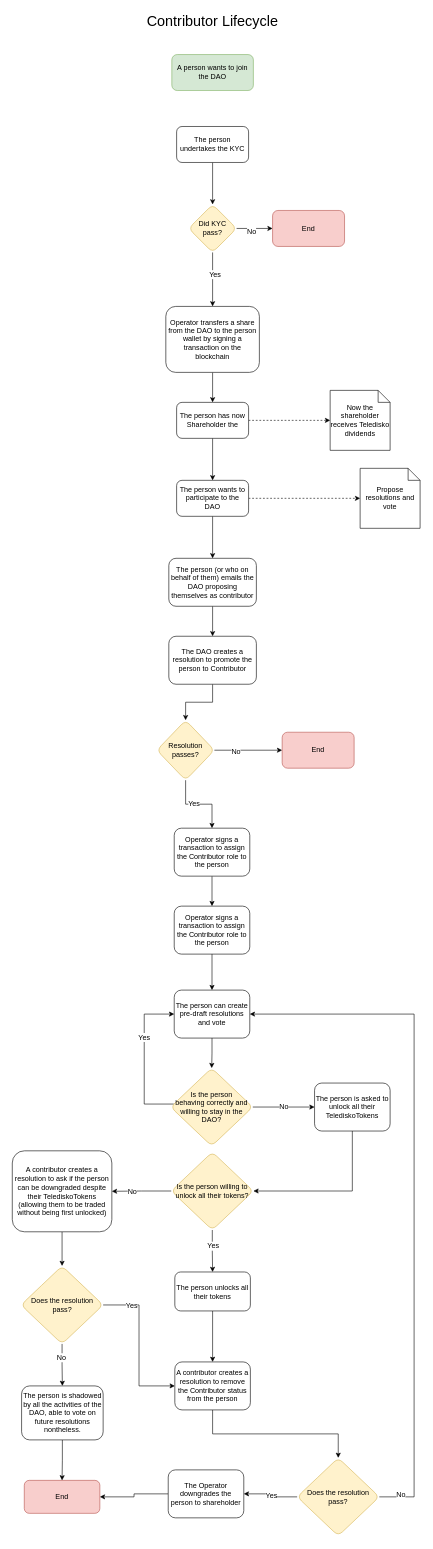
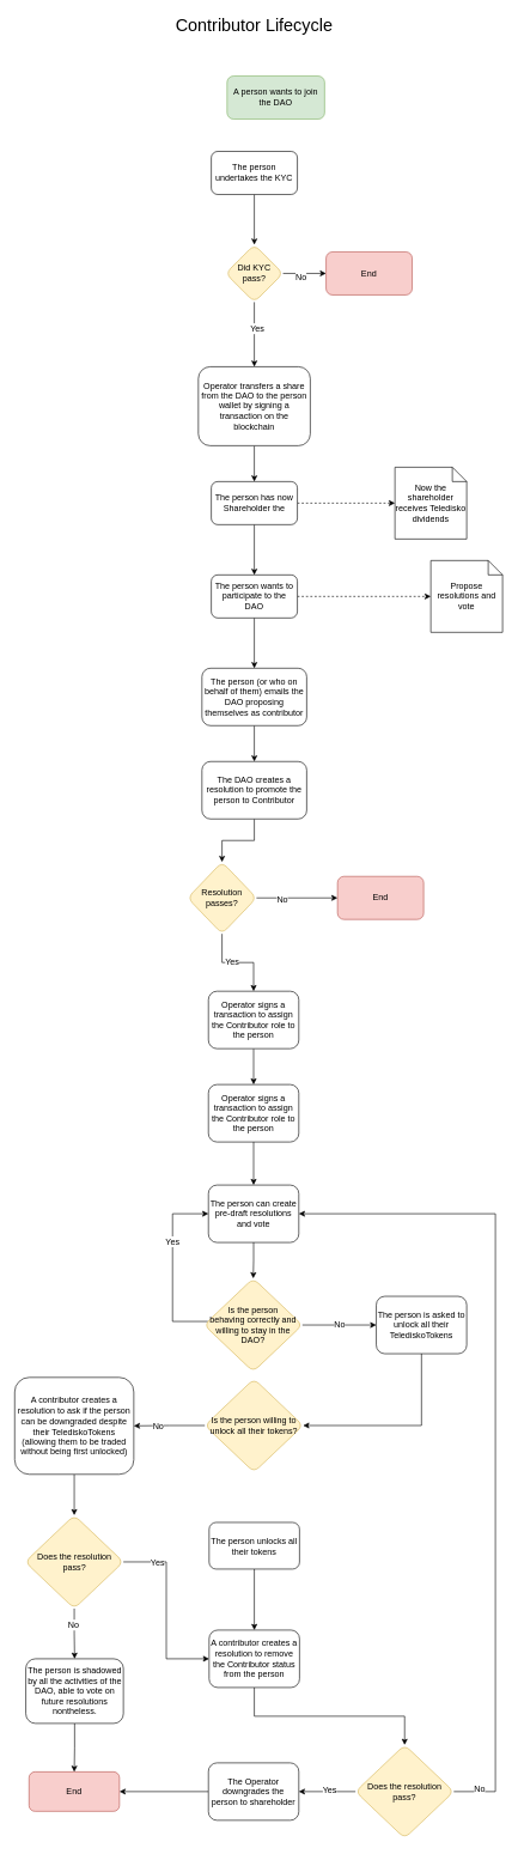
- <mxCell id="2" value="A person wants to join the DAO" style="rounded=1;whiteSpace=wrap;html=1;fontSize=12;glass=0;strokeWidth=1;shadow=0;fillColor=#d5e8d4;strokeColor=#82b366;" parent="1" vertex="1"><mxGeometry x="286" y="90" width="136" height="60" as="geometry" /></mxCell>
+ <mxCell id="2" value="A person wants to join the DAO" style="rounded=1;whiteSpace=wrap;html=1;fontSize=12;glass=0;strokeWidth=1;shadow=0;fillColor=#d5e8d4;strokeColor=#82b366;" parent="1" vertex="1"><mxGeometry x="316" y="105" width="136" height="60" as="geometry" /></mxCell>
- <mxCell id="54" style="edgeStyle=orthogonalEdgeStyle;rounded=0;orthogonalLoop=1;jettySize=auto;html=1;fontSize=12;entryX=0.5;entryY=0;entryDx=0;entryDy=0;" edge="1" parent="1" source="58" target="60"><mxGeometry relative="1" as="geometry"><mxPoint x="353.5" y="2140" as="targetPoint" /></mxGeometry></mxCell>
- <mxCell id="55" value="Yes" style="edgeLabel;html=1;align=center;verticalAlign=middle;resizable=0;points=[];fontSize=12;" vertex="1" connectable="0" parent="54"><mxGeometry x="-0.3" y="1" relative="1" as="geometry"><mxPoint y="1" as="offset" /></mxGeometry></mxCell>
- <mxCell id="50" value="The Operator downgrades the person to shareholder" style="whiteSpace=wrap;html=1;rounded=1;glass=0;strokeWidth=1;shadow=0;" vertex="1" parent="1"><mxGeometry x="280" y="2450" width="126" height="80" as="geometry" /></mxCell>
+ <mxCell id="50" value="The Operator downgrades the person to shareholder" style="whiteSpace=wrap;html=1;rounded=1;glass=0;strokeWidth=1;shadow=0;" vertex="1" parent="1"><mxGeometry x="290" y="2455" width="126" height="80" as="geometry" /></mxCell>
